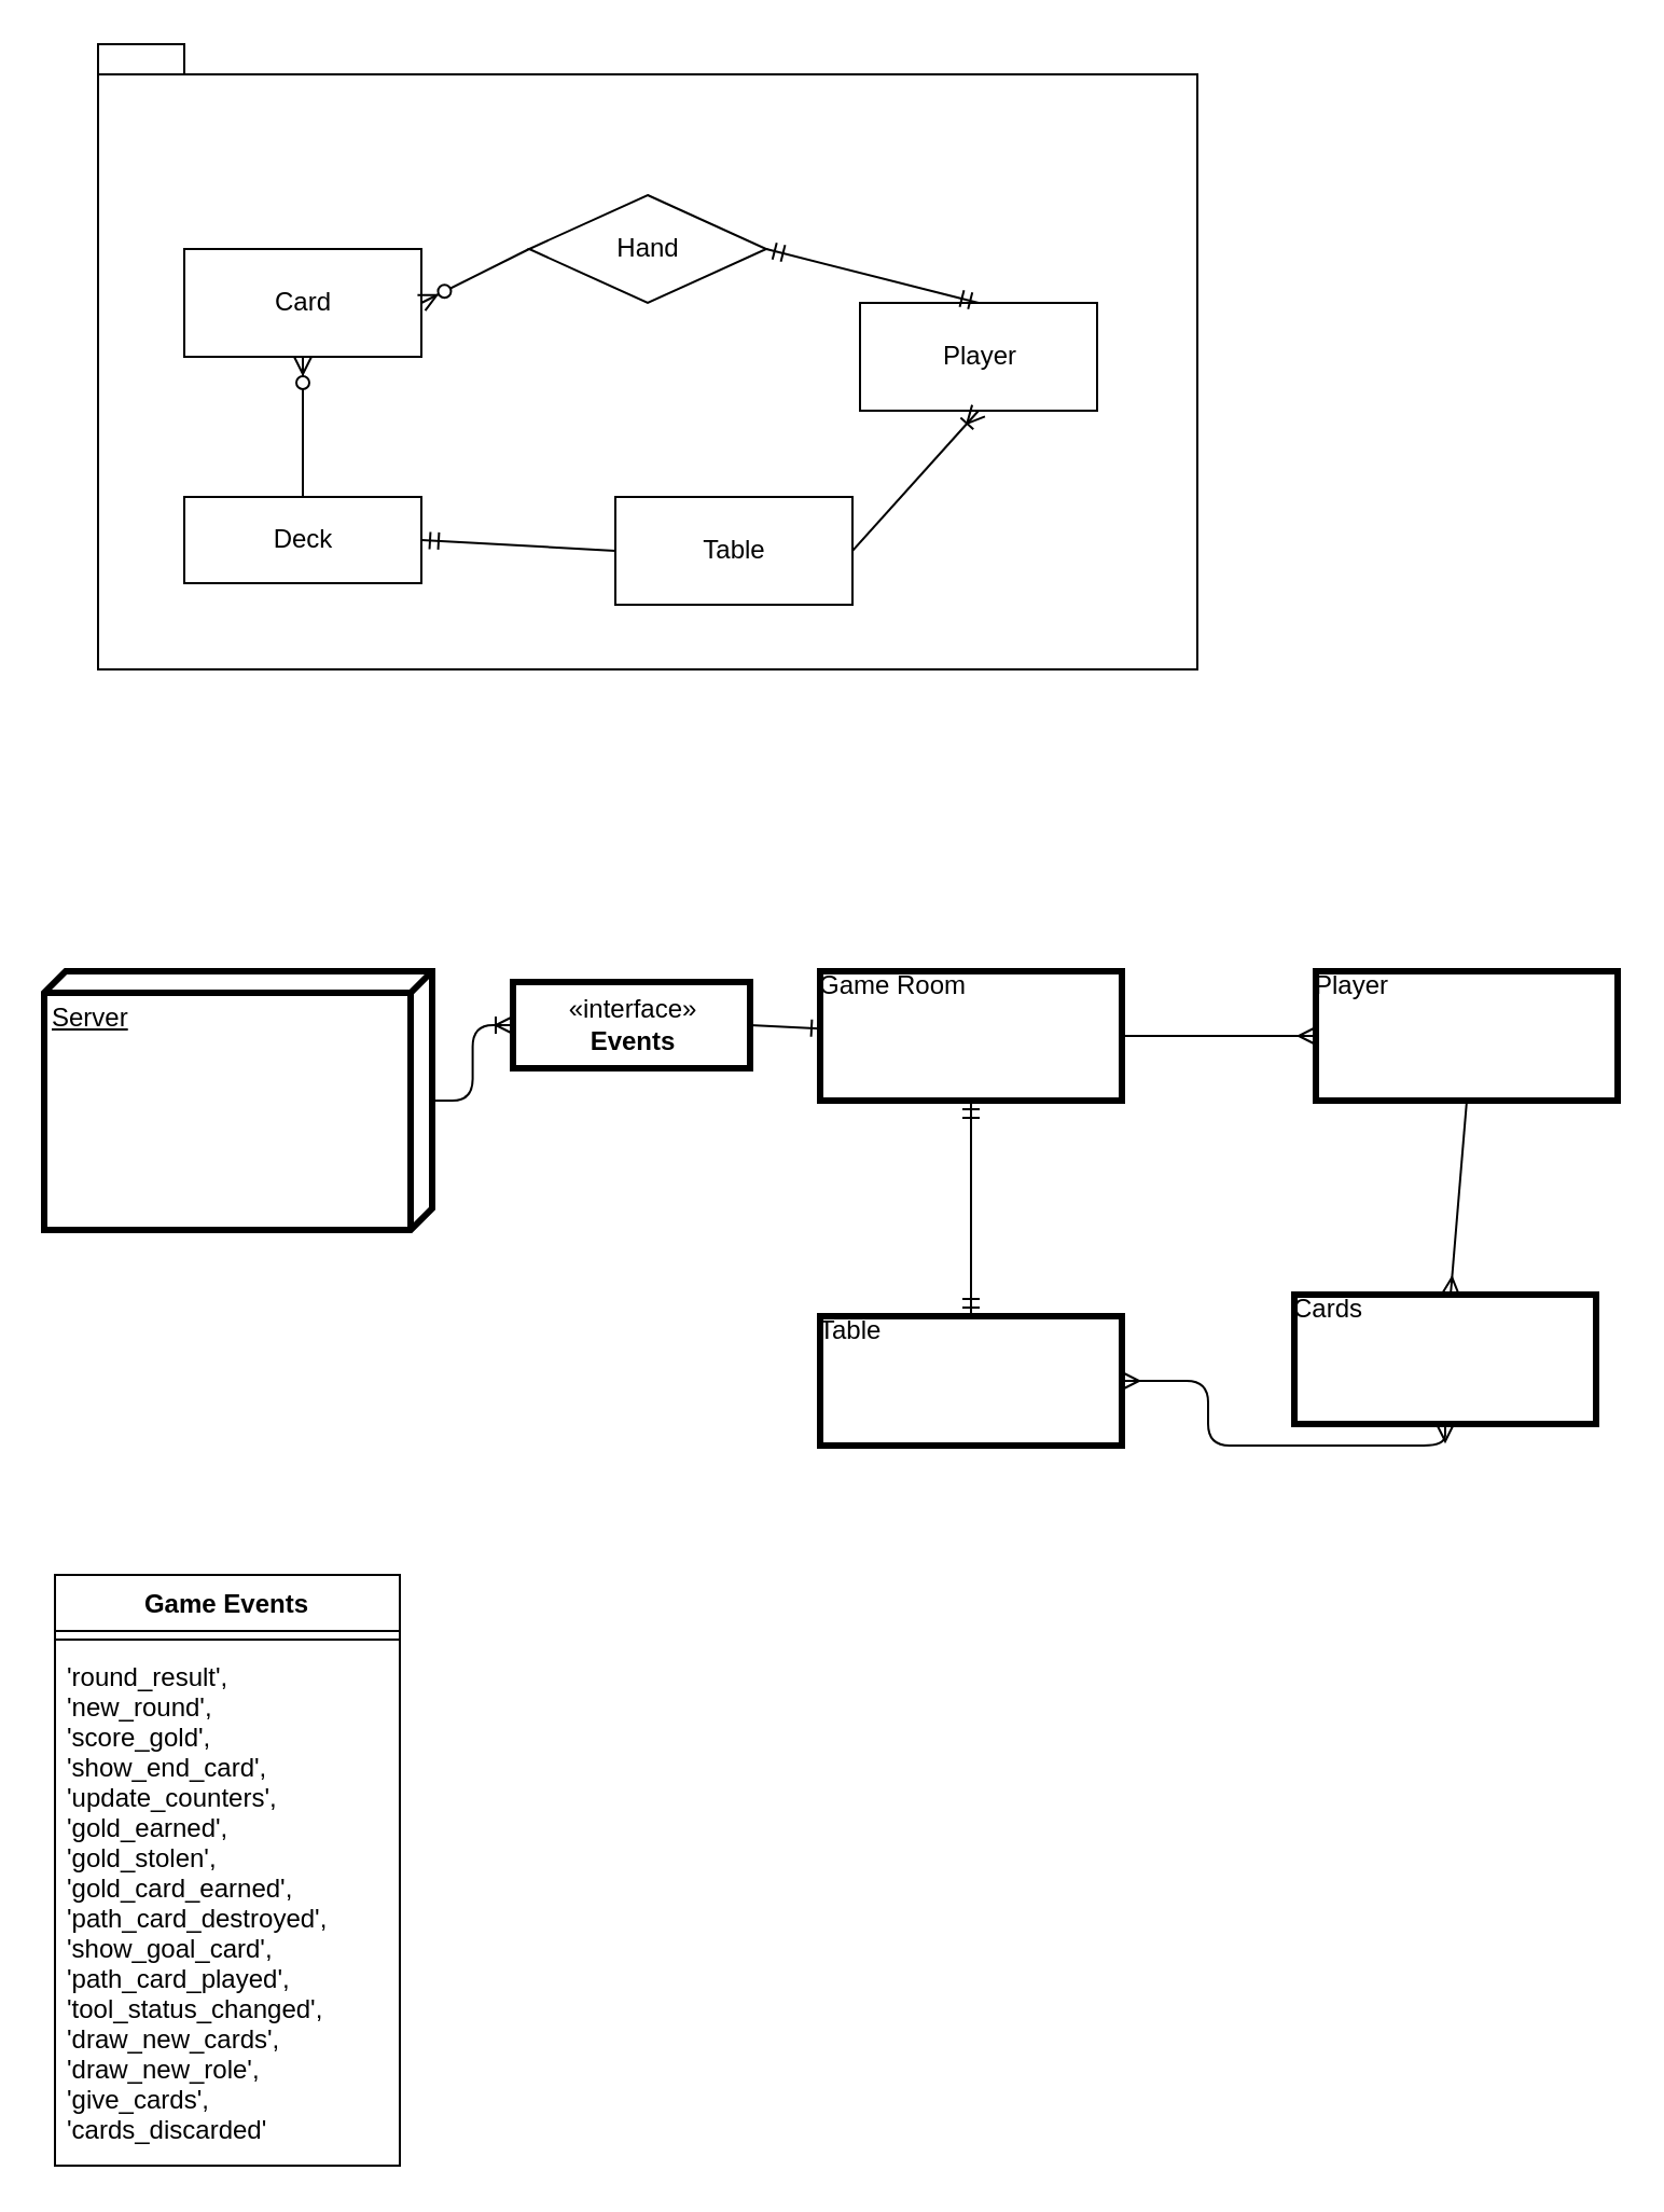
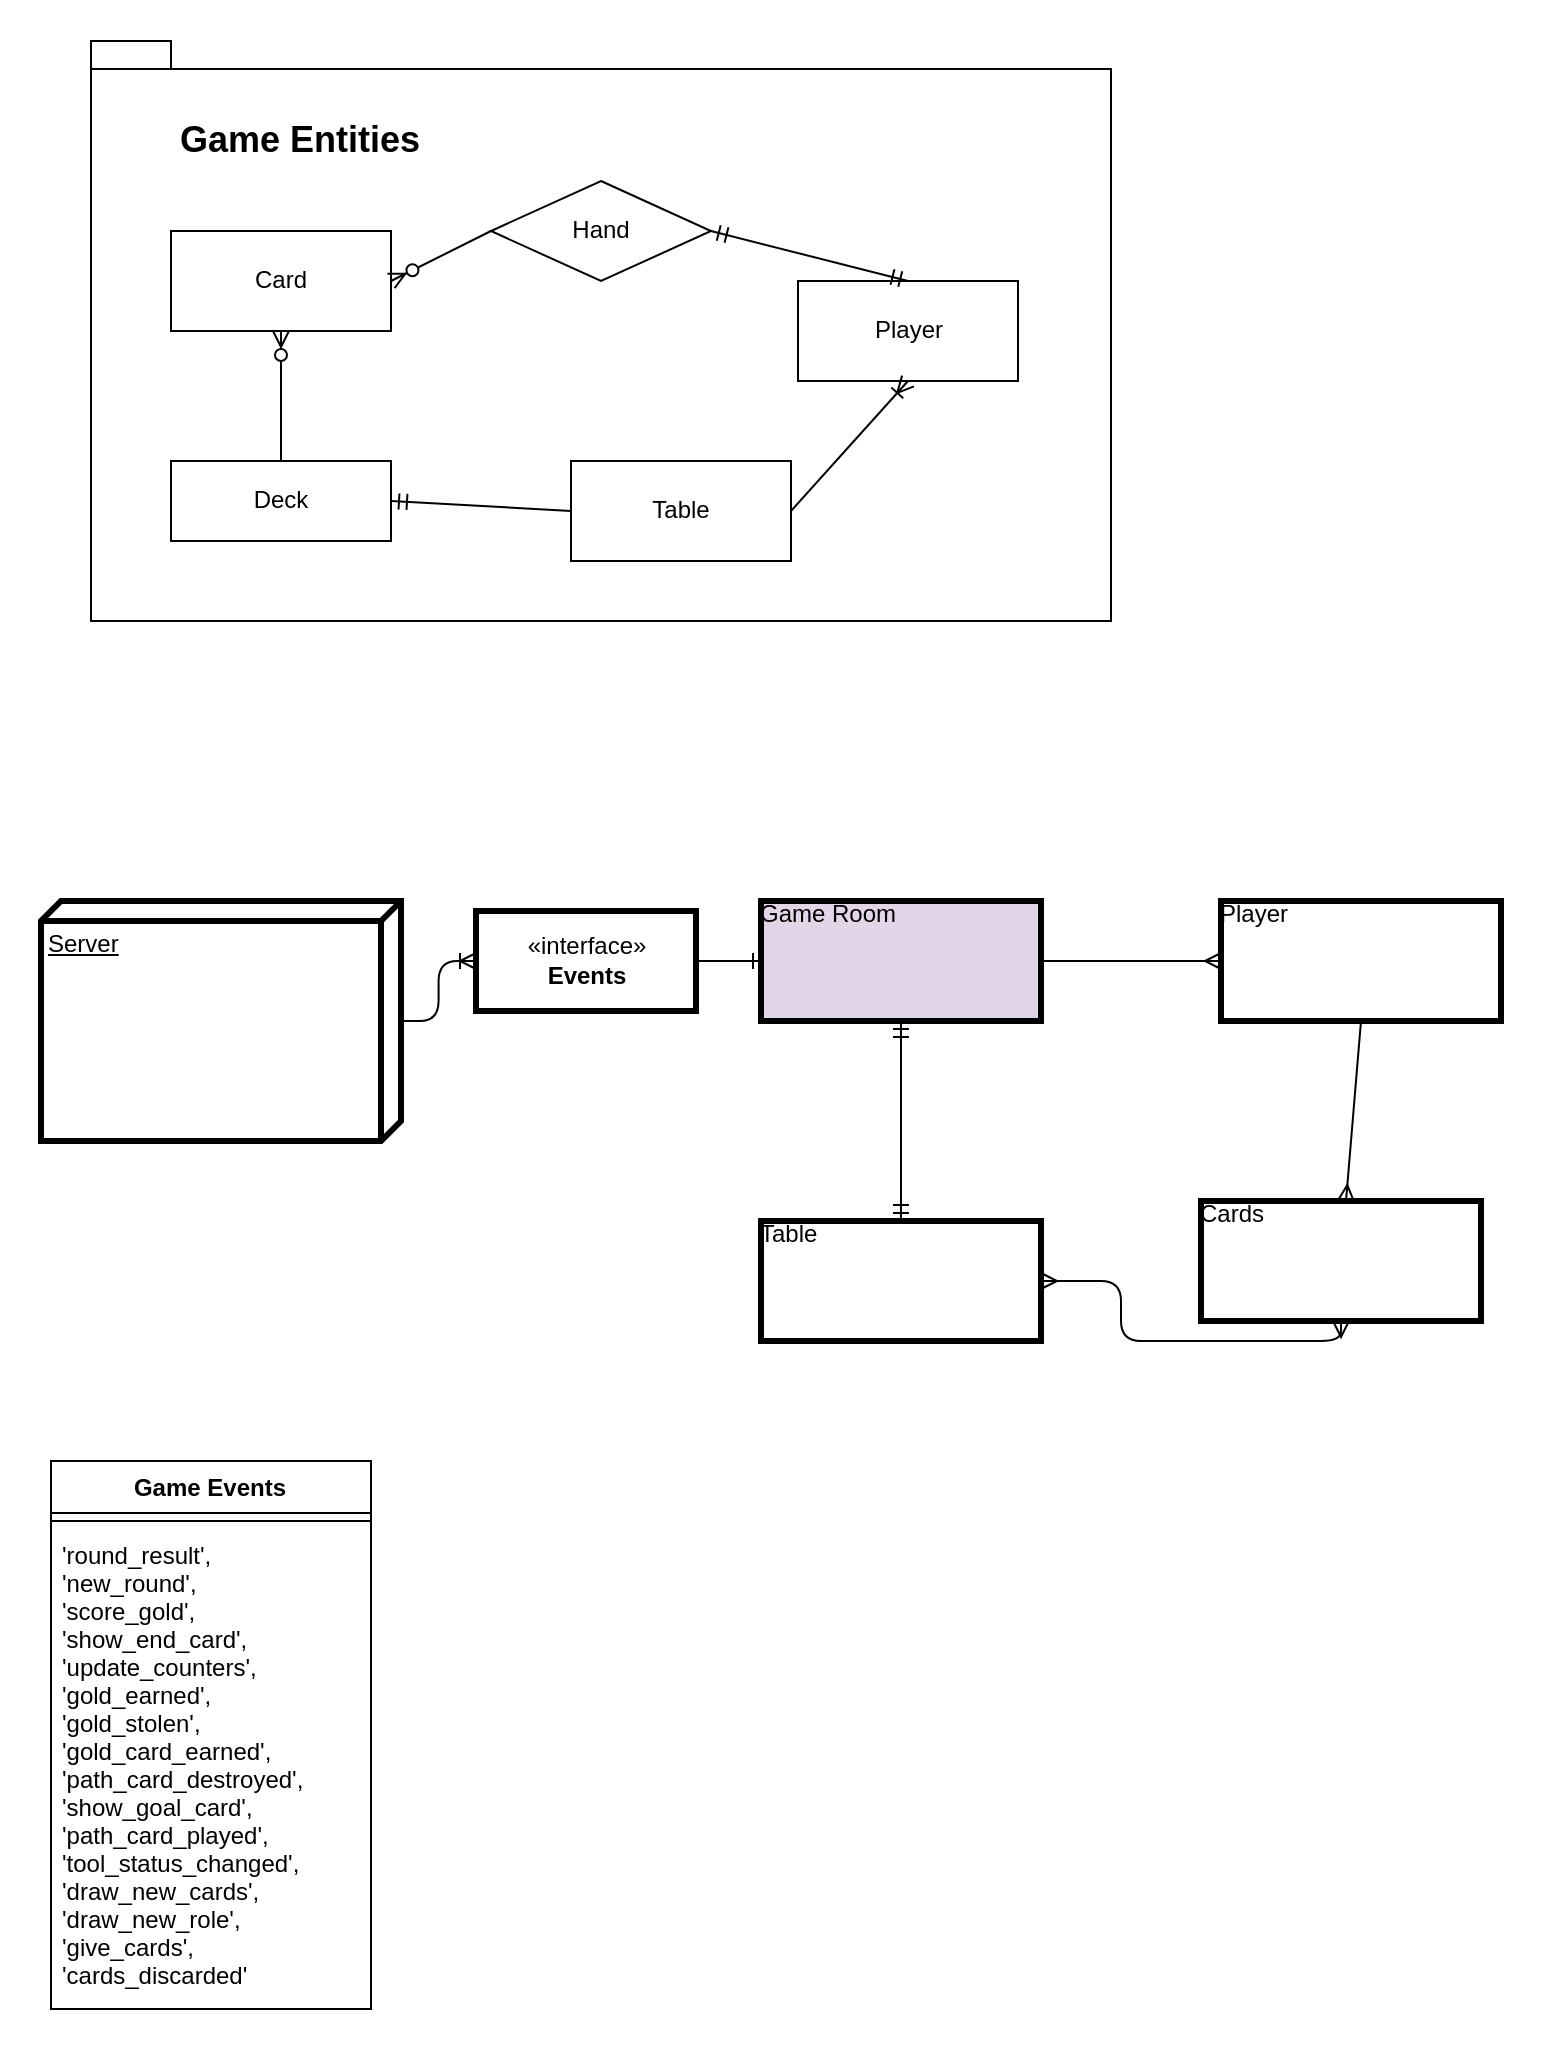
+ <mxCell id="13" value="&lt;div style=&quot;font-size: 18px&quot;&gt;&lt;span&gt;&lt;font style=&quot;font-size: 18px&quot;&gt;Game Entities&lt;/font&gt;&lt;/span&gt;&lt;/div&gt;" style="text;html=1;strokeColor=none;fillColor=none;align=center;verticalAlign=middle;whiteSpace=wrap;rounded=0;strokeWidth=3;fontStyle=1" parent="1" vertex="1"><mxGeometry x="85" y="60" width="130" height="20" as="geometry" /></mxCell>
- <mxCell id="22" value="«interface»&lt;br&gt;&lt;div&gt;&lt;b&gt;Events&lt;/b&gt;&lt;/div&gt;" style="html=1;strokeWidth=3;" parent="1" vertex="1"><mxGeometry x="237.5" y="455" width="110" height="40" as="geometry" /></mxCell>
+ <mxCell id="22" value="«interface»&lt;br&gt;&lt;div&gt;&lt;b&gt;Events&lt;/b&gt;&lt;/div&gt;" style="html=1;strokeWidth=3;" parent="1" vertex="1"><mxGeometry x="237.5" y="455" width="110" height="50" as="geometry" /></mxCell>
- <mxCell id="15" value="&lt;div&gt;Game Room&lt;/div&gt;&lt;div&gt;&lt;br&gt;&lt;/div&gt;" style="verticalAlign=top;align=left;overflow=fill;fontSize=12;fontFamily=Helvetica;html=1;strokeWidth=3;" parent="1" vertex="1"><mxGeometry x="380" y="450" width="140" height="60" as="geometry" /></mxCell>
+ <mxCell id="15" value="&lt;div&gt;Game Room&lt;/div&gt;&lt;div&gt;&lt;br&gt;&lt;/div&gt;" style="verticalAlign=top;align=left;overflow=fill;fontSize=12;fontFamily=Helvetica;html=1;strokeWidth=3;fillColor=#e1d5e7;" parent="1" vertex="1"><mxGeometry x="380" y="450" width="140" height="60" as="geometry" /></mxCell>
